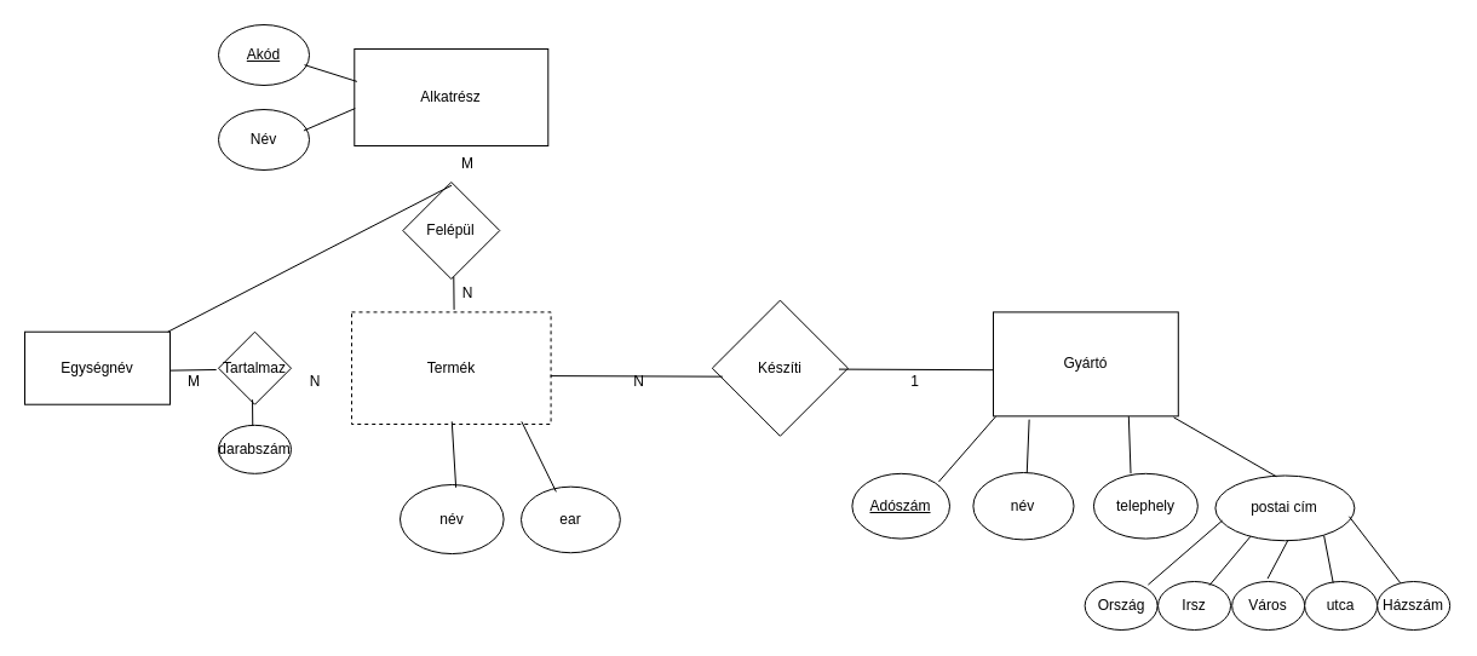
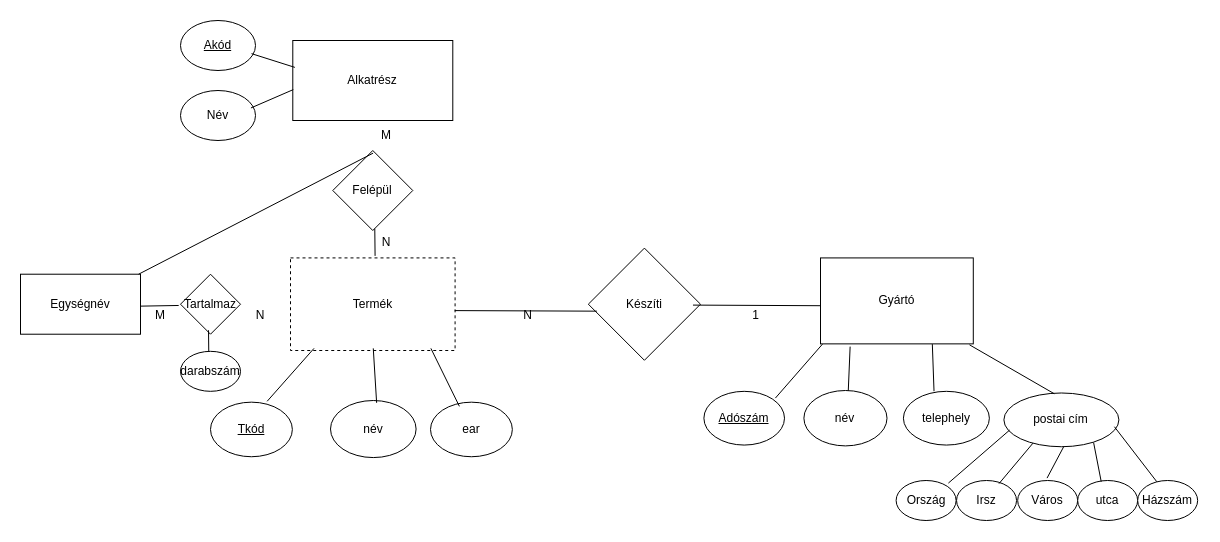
+ <mxCell id="11" value="" style="endArrow=none;html=1;rounded=0;entryX=0.143;entryY=0.977;entryDx=0;entryDy=0;entryPerimeter=0;exitX=0.692;exitY=-0.016;exitDx=0;exitDy=0;exitPerimeter=0;" edge="1" parent="1" source="4" target="2"><mxGeometry width="50" height="50" relative="1" as="geometry"><mxPoint x="380" y="389" as="sourcePoint" /><mxPoint x="241.33" y="362" as="targetPoint" /></mxGeometry></mxCell>
+ <mxCell id="4" value="&lt;font style=&quot;vertical-align: inherit;&quot;&gt;&lt;font style=&quot;vertical-align: inherit;&quot;&gt;&lt;u&gt;Tkód&lt;/u&gt;&lt;/font&gt;&lt;/font&gt;" style="ellipse;whiteSpace=wrap;html=1;" vertex="1" parent="1"><mxGeometry x="210" y="401.66" width="81.86" height="54.57" as="geometry" /></mxCell>
